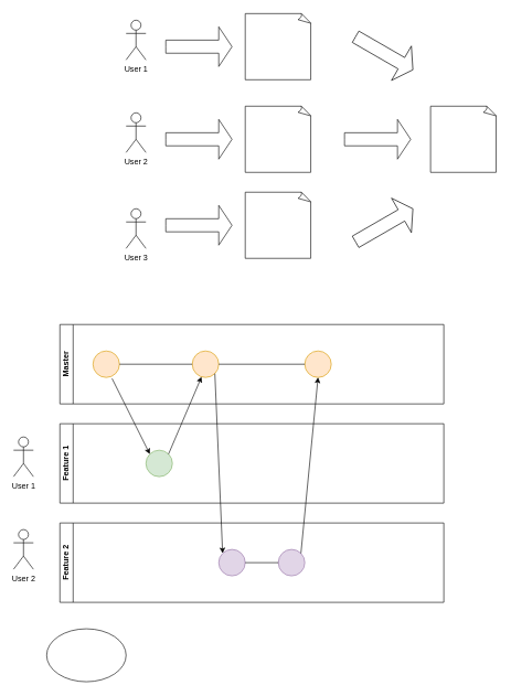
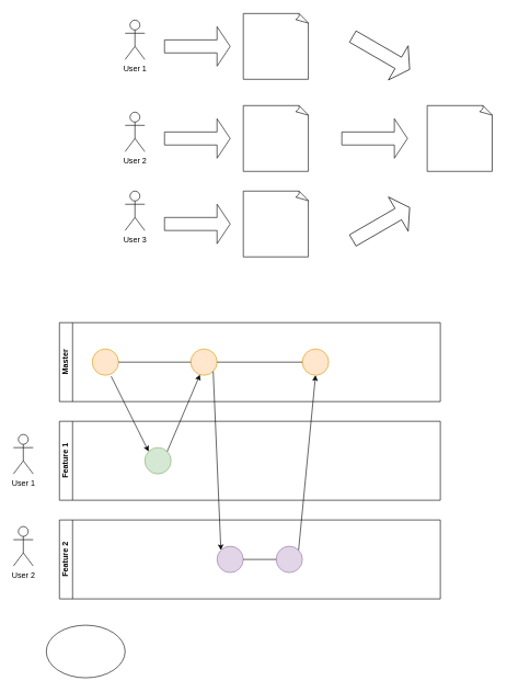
- <mxCell id="4" value="User 3&lt;div&gt;&lt;br&gt;&lt;/div&gt;" style="shape=umlActor;verticalLabelPosition=bottom;verticalAlign=top;html=1;outlineConnect=0;" vertex="1" parent="1"><mxGeometry x="190" y="315" width="30" height="60" as="geometry" /></mxCell>
+ <mxCell id="4" value="User 3&lt;div&gt;&lt;br&gt;&lt;/div&gt;" style="shape=umlActor;verticalLabelPosition=bottom;verticalAlign=top;html=1;outlineConnect=0;" vertex="1" parent="1"><mxGeometry x="190" y="290" width="30" height="60" as="geometry" /></mxCell>
